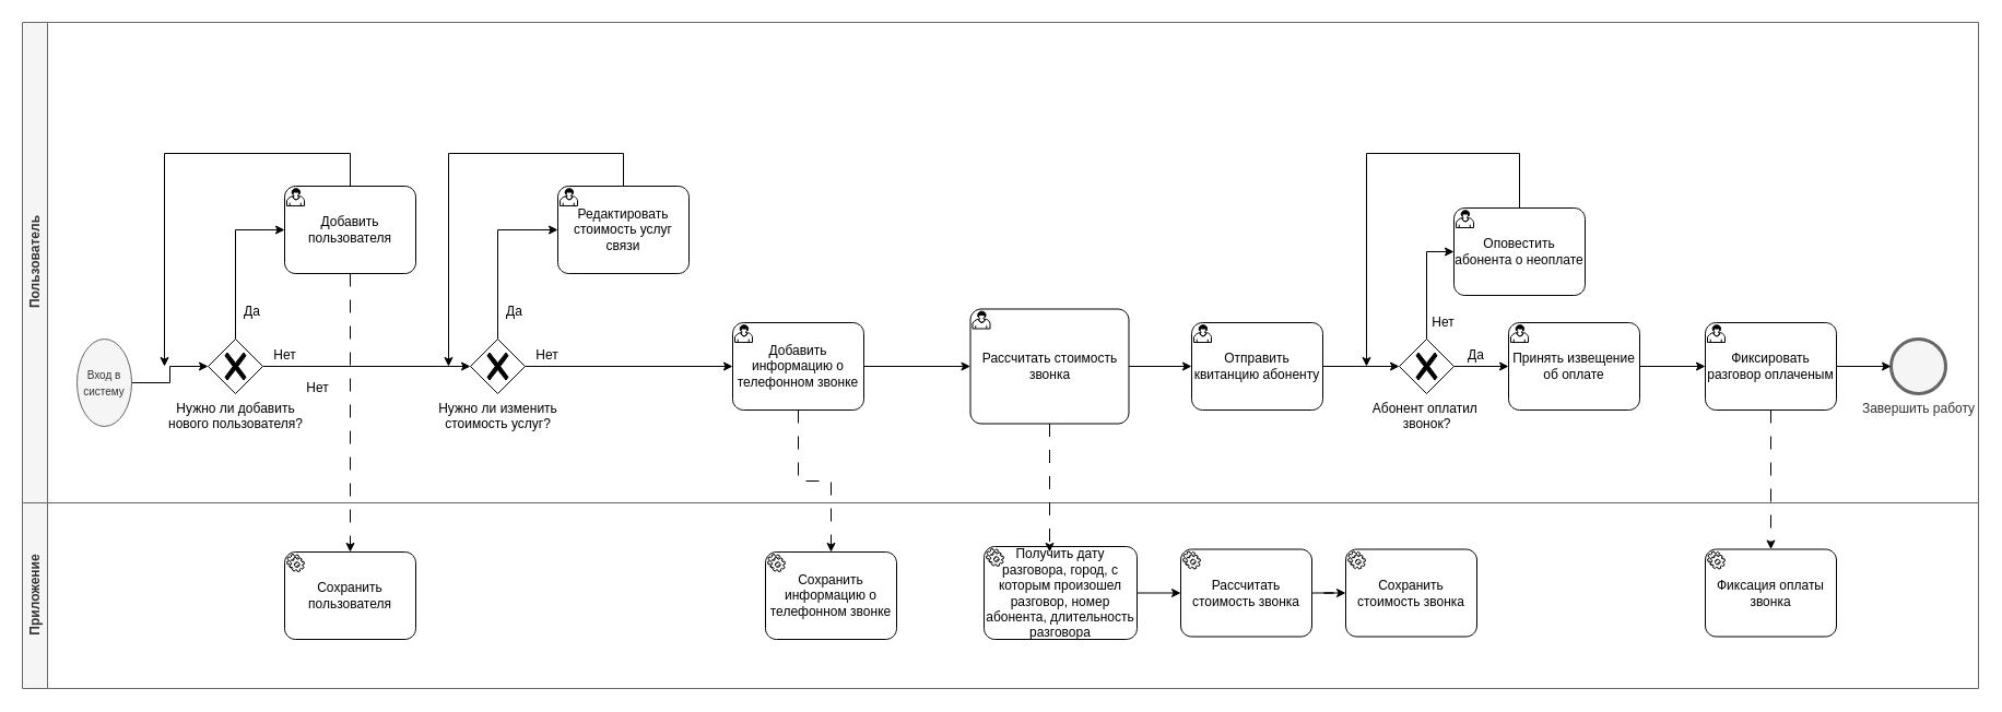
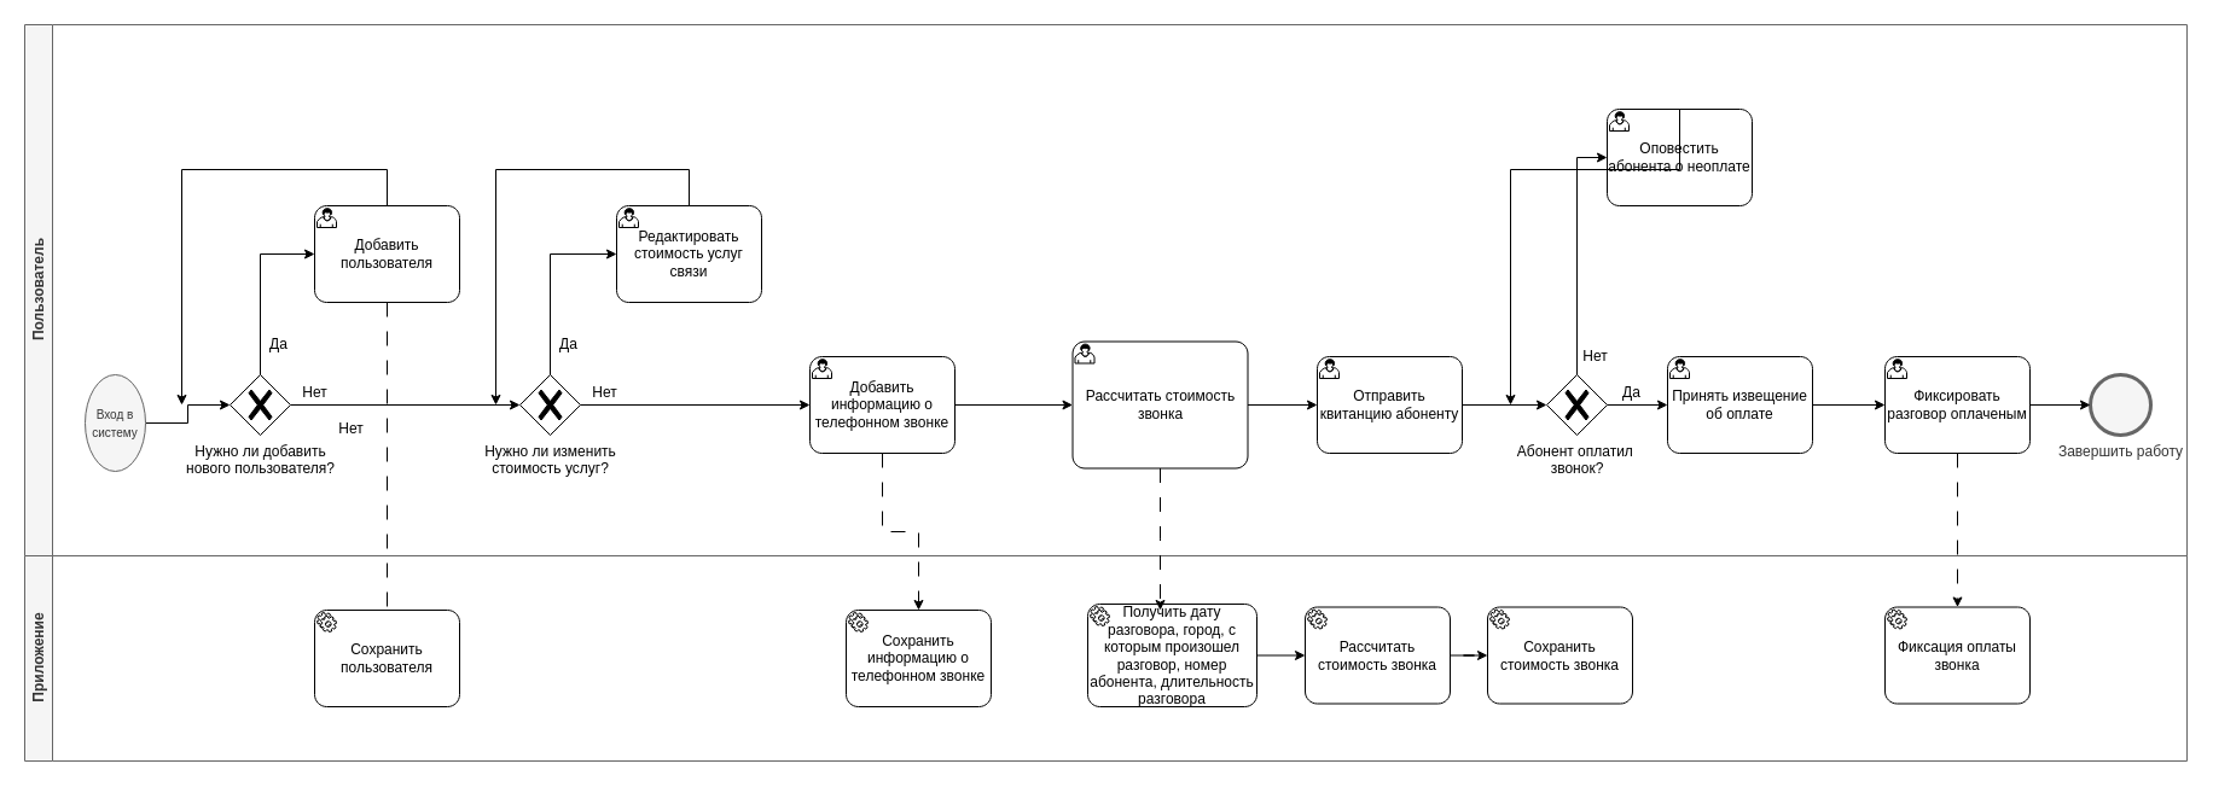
- <mxCell id="29" value="Оповестить абонента о неоплате" style="points=[[0.25,0,0],[0.5,0,0],[0.75,0,0],[1,0.25,0],[1,0.5,0],[1,0.75,0],[0.75,1,0],[0.5,1,0],[0.25,1,0],[0,0.75,0],[0,0.5,0],[0,0.25,0]];shape=mxgraph.bpmn.task;whiteSpace=wrap;rectStyle=rounded;size=10;html=1;container=1;expand=0;collapsible=0;taskMarker=user;" vertex="1" parent="2"><mxGeometry x="1310" y="170" width="120" height="80" as="geometry" /></mxCell>
+ <mxCell id="29" value="Оповестить абонента о неоплате" style="points=[[0.25,0,0],[0.5,0,0],[0.75,0,0],[1,0.25,0],[1,0.5,0],[1,0.75,0],[0.75,1,0],[0.5,1,0],[0.25,1,0],[0,0.75,0],[0,0.5,0],[0,0.25,0]];shape=mxgraph.bpmn.task;whiteSpace=wrap;rectStyle=rounded;size=10;html=1;container=1;expand=0;collapsible=0;taskMarker=user;" vertex="1" parent="2"><mxGeometry x="1310" y="70" width="120" height="80" as="geometry" /></mxCell>
- <mxCell id="45" style="edgeStyle=orthogonalEdgeStyle;rounded=0;orthogonalLoop=1;jettySize=auto;html=1;dashed=1;dashPattern=12 12;" parent="1" source="8" target="33" edge="1"><mxGeometry relative="1" as="geometry" /></mxCell>
+ <mxCell id="45" style="edgeStyle=orthogonalEdgeStyle;rounded=0;orthogonalLoop=1;jettySize=auto;html=1;dashed=1;dashPattern=12 12;endArrow=none;" parent="1" source="8" target="33" edge="1"><mxGeometry relative="1" as="geometry" /></mxCell>
